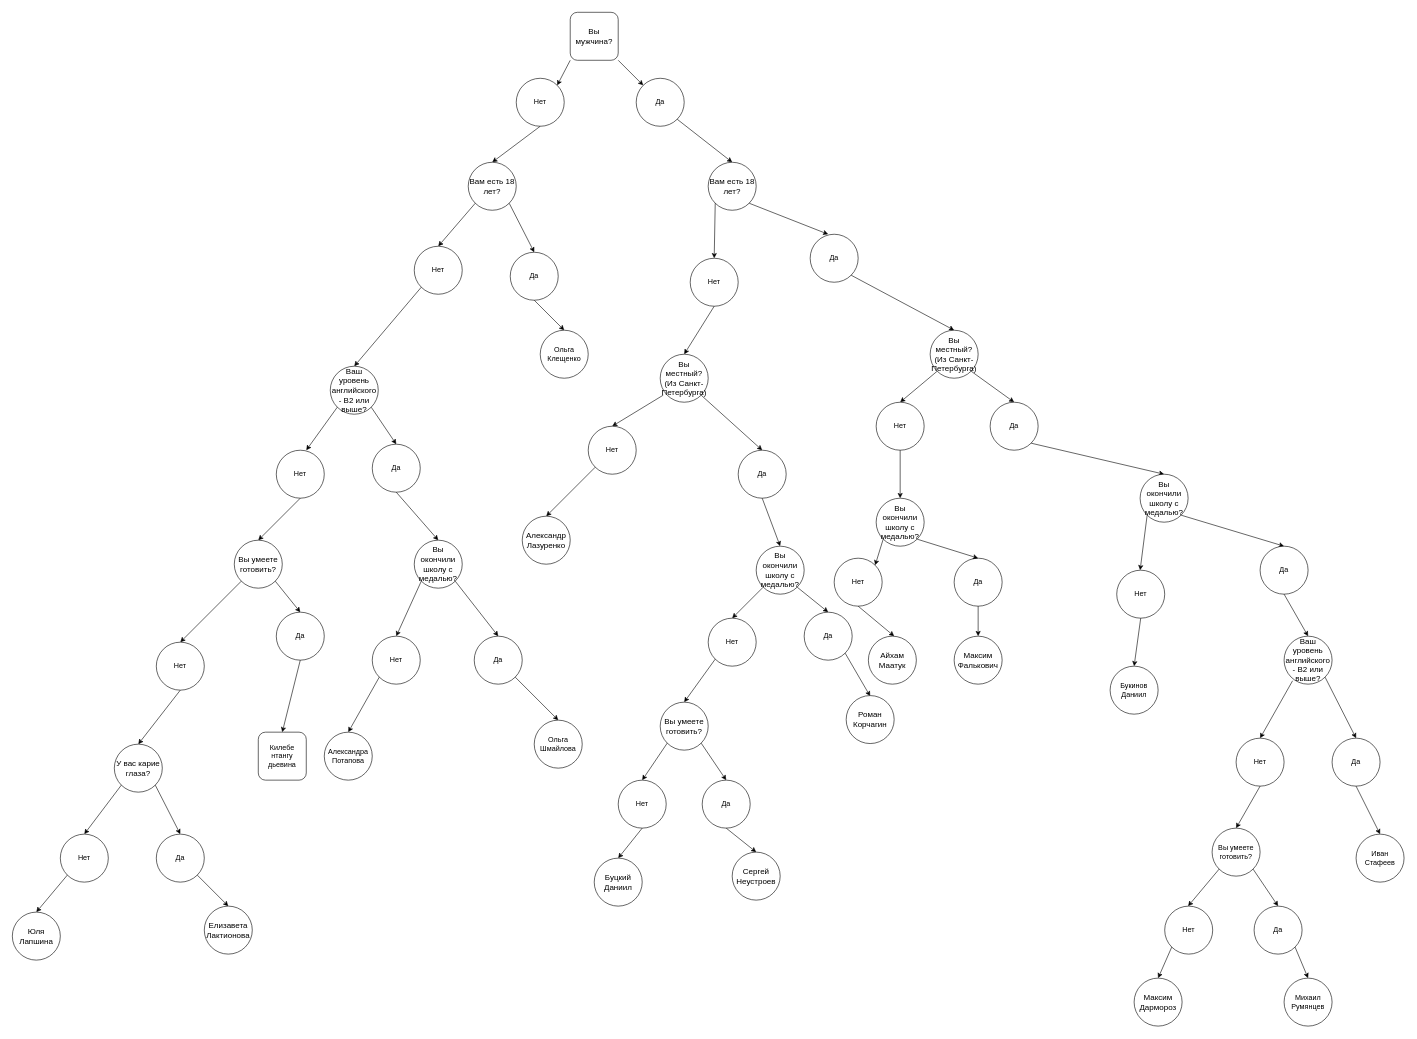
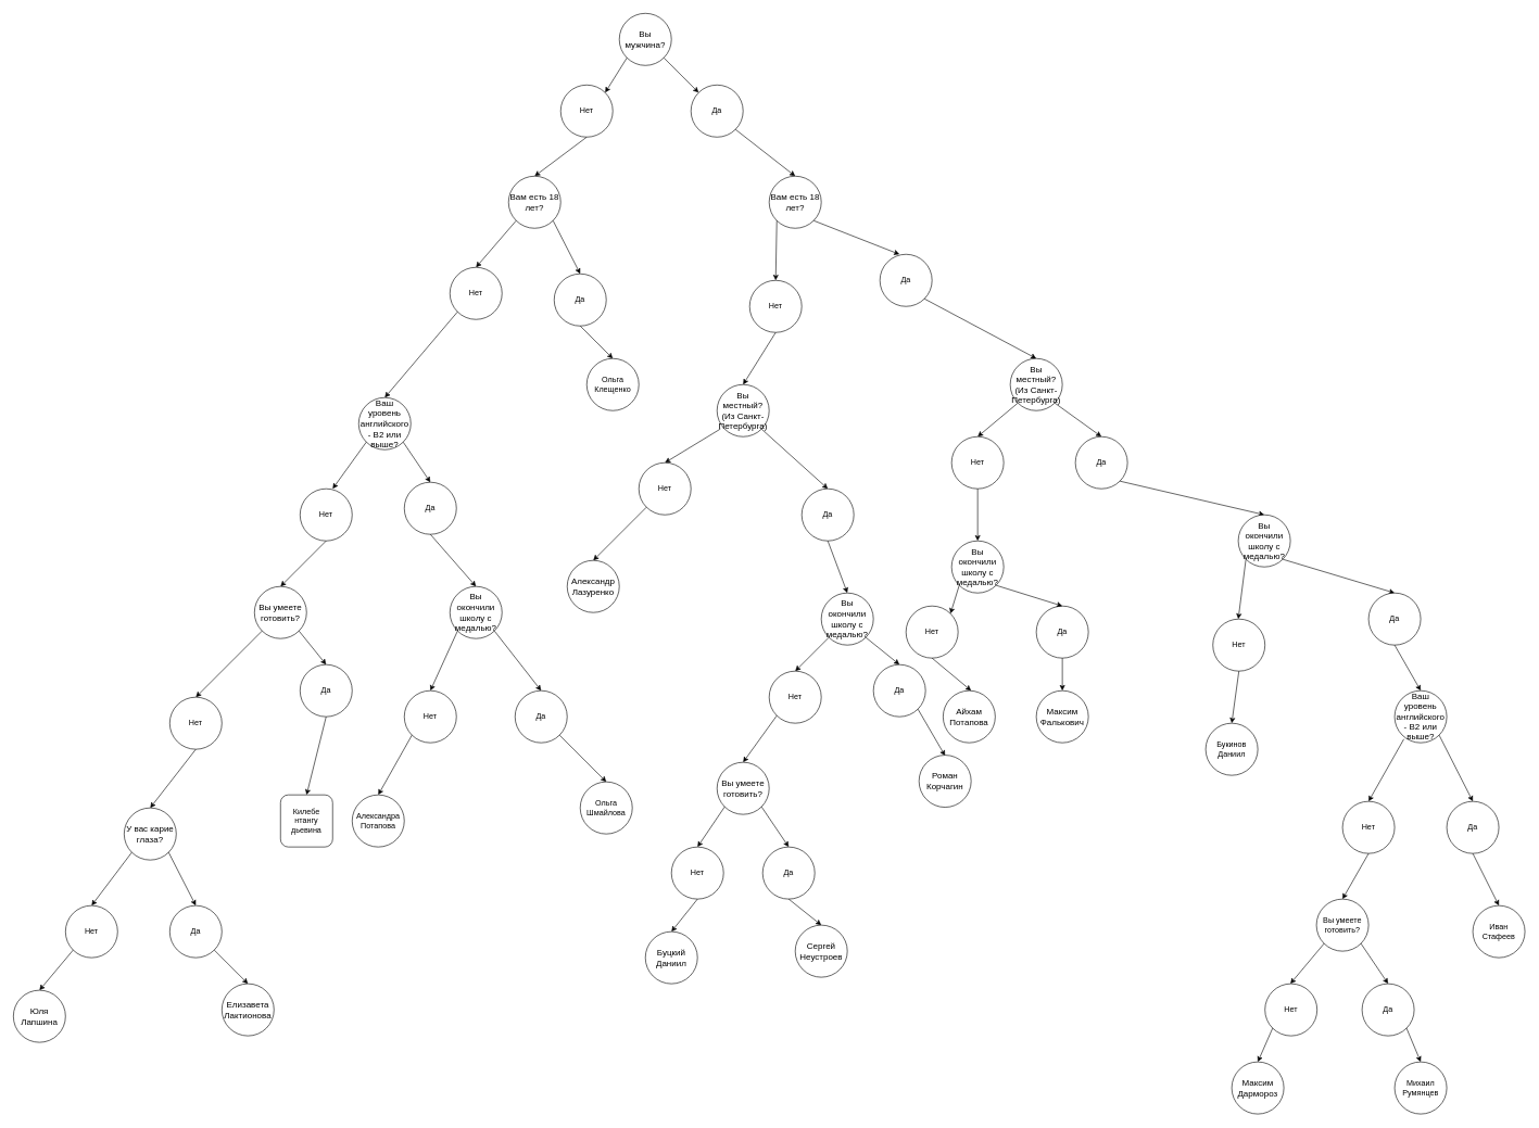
- <mxCell id="2" value="&lt;span data-sheets-userformat=&quot;{&amp;quot;2&amp;quot;:311296,&amp;quot;17&amp;quot;:0,&amp;quot;18&amp;quot;:0,&amp;quot;21&amp;quot;:0}&quot; data-sheets-value=&quot;{&amp;quot;1&amp;quot;:2,&amp;quot;2&amp;quot;:&amp;quot;Вы мужчина?&amp;quot;}&quot; style=&quot;font-size:10pt;font-family:Arial;font-style:normal;&quot;&gt;Вы мужчина?&lt;/span&gt;" style="whiteSpace=wrap;html=1;aspect=fixed;rounded=1;" vertex="1" parent="1"><mxGeometry x="950" y="20" width="80" height="80" as="geometry" /></mxCell>
+ <mxCell id="2" value="&lt;span data-sheets-userformat=&quot;{&amp;quot;2&amp;quot;:311296,&amp;quot;17&amp;quot;:0,&amp;quot;18&amp;quot;:0,&amp;quot;21&amp;quot;:0}&quot; data-sheets-value=&quot;{&amp;quot;1&amp;quot;:2,&amp;quot;2&amp;quot;:&amp;quot;Вы мужчина?&amp;quot;}&quot; style=&quot;font-size:10pt;font-family:Arial;font-style:normal;&quot;&gt;Вы мужчина?&lt;/span&gt;" style="ellipse;whiteSpace=wrap;html=1;aspect=fixed;" vertex="1" parent="1"><mxGeometry x="950" y="20" width="80" height="80" as="geometry" /></mxCell>
- <mxCell id="87" value="&lt;span data-sheets-userformat=&quot;{&amp;quot;2&amp;quot;:513,&amp;quot;3&amp;quot;:{&amp;quot;1&amp;quot;:0},&amp;quot;12&amp;quot;:0}&quot; data-sheets-value=&quot;{&amp;quot;1&amp;quot;:2,&amp;quot;2&amp;quot;:&amp;quot;Айхам Маатук &amp;quot;}&quot; style=&quot;font-size:10pt;font-family:Arial;font-style:normal;&quot;&gt;Айхам Маатук &lt;/span&gt;" style="ellipse;whiteSpace=wrap;html=1;aspect=fixed;" vertex="1" parent="1"><mxGeometry x="1447" y="1060" width="80" height="80" as="geometry" /></mxCell>
+ <mxCell id="87" value="&lt;span data-sheets-userformat=&quot;{&amp;quot;2&amp;quot;:513,&amp;quot;3&amp;quot;:{&amp;quot;1&amp;quot;:0},&amp;quot;12&amp;quot;:0}&quot; data-sheets-value=&quot;{&amp;quot;1&amp;quot;:2,&amp;quot;2&amp;quot;:&amp;quot;Айхам Маатук &amp;quot;}&quot; style=&quot;font-size:10pt;font-family:Arial;font-style:normal;&quot;&gt;Айхам Потапова &lt;/span&gt;" style="ellipse;whiteSpace=wrap;html=1;aspect=fixed;" vertex="1" parent="1"><mxGeometry x="1447" y="1060" width="80" height="80" as="geometry" /></mxCell>
